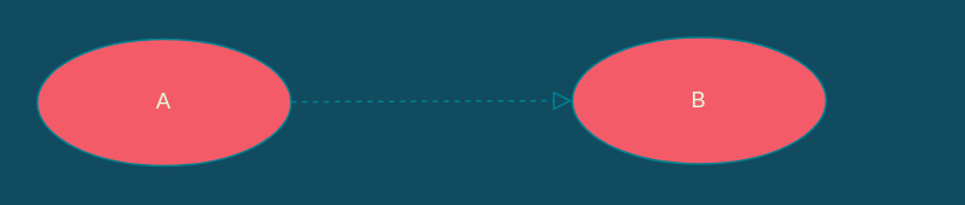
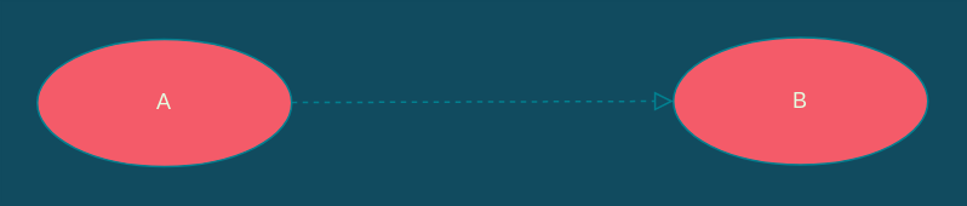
- <mxCell id="3" value="B" style="ellipse;whiteSpace=wrap;html=1;rounded=0;sketch=0;fontColor=#E4FDE1;strokeColor=#028090;fillColor=#F45B69;" vertex="1" parent="1"><mxGeometry x="315" y="20" width="140" height="70" as="geometry" /></mxCell>
+ <mxCell id="3" value="B" style="ellipse;whiteSpace=wrap;html=1;rounded=0;sketch=0;fontColor=#E4FDE1;strokeColor=#028090;fillColor=#F45B69;" vertex="1" parent="1"><mxGeometry x="370" y="20" width="140" height="70" as="geometry" /></mxCell>
